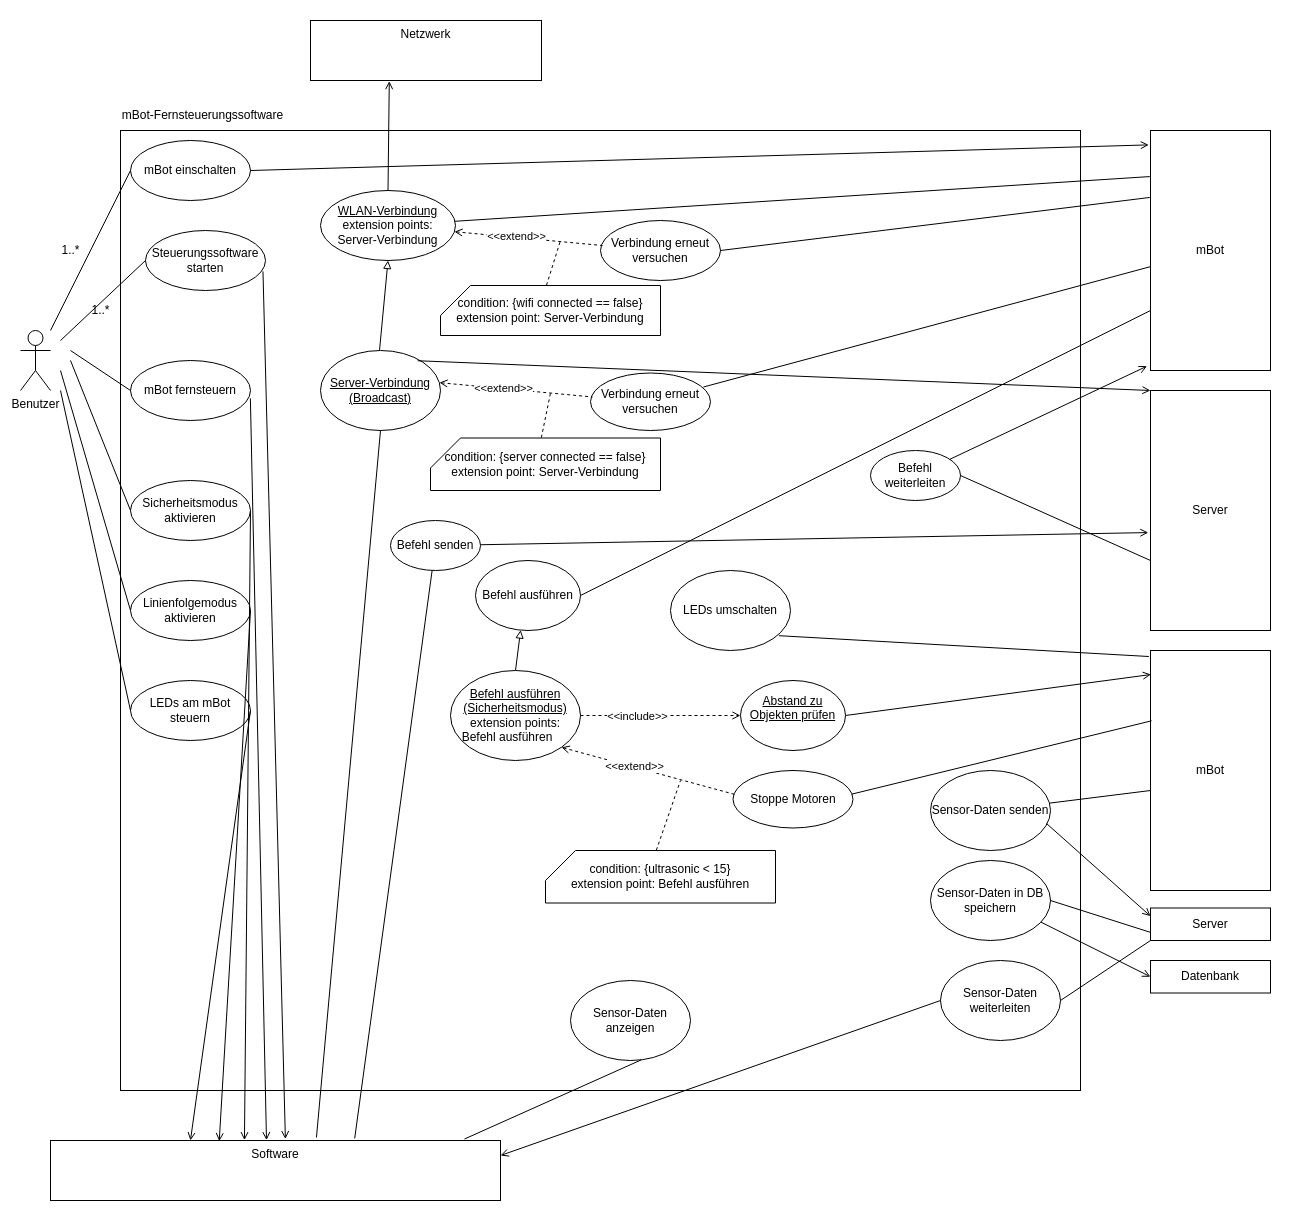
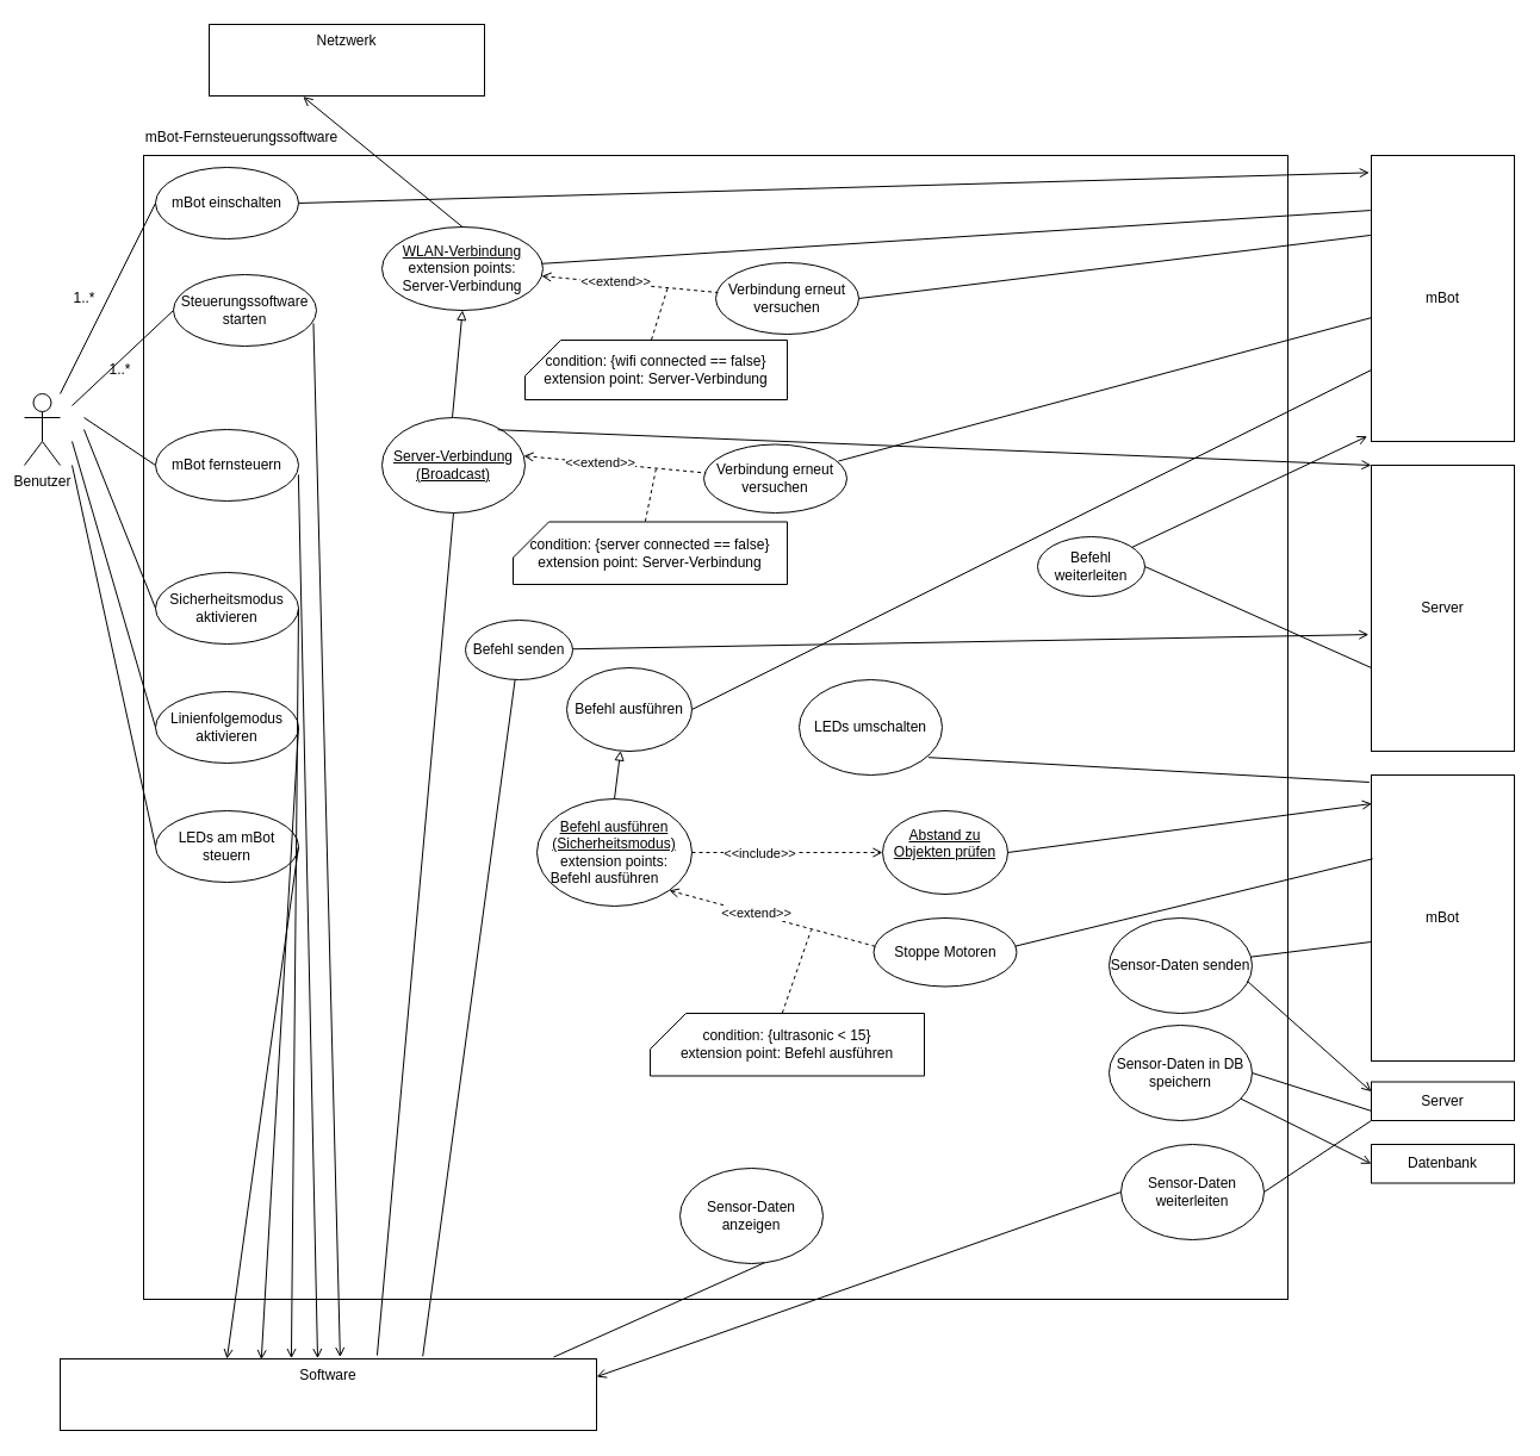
- <mxCell id="54" value="Netzwerk" style="whiteSpace=wrap;html=1;verticalAlign=top;" vertex="1" parent="1"><mxGeometry x="310" y="20" width="231" height="60" as="geometry" /></mxCell>
+ <mxCell id="54" value="Netzwerk" style="whiteSpace=wrap;html=1;verticalAlign=top;" vertex="1" parent="1"><mxGeometry x="175" y="20" width="231" height="60" as="geometry" /></mxCell>
